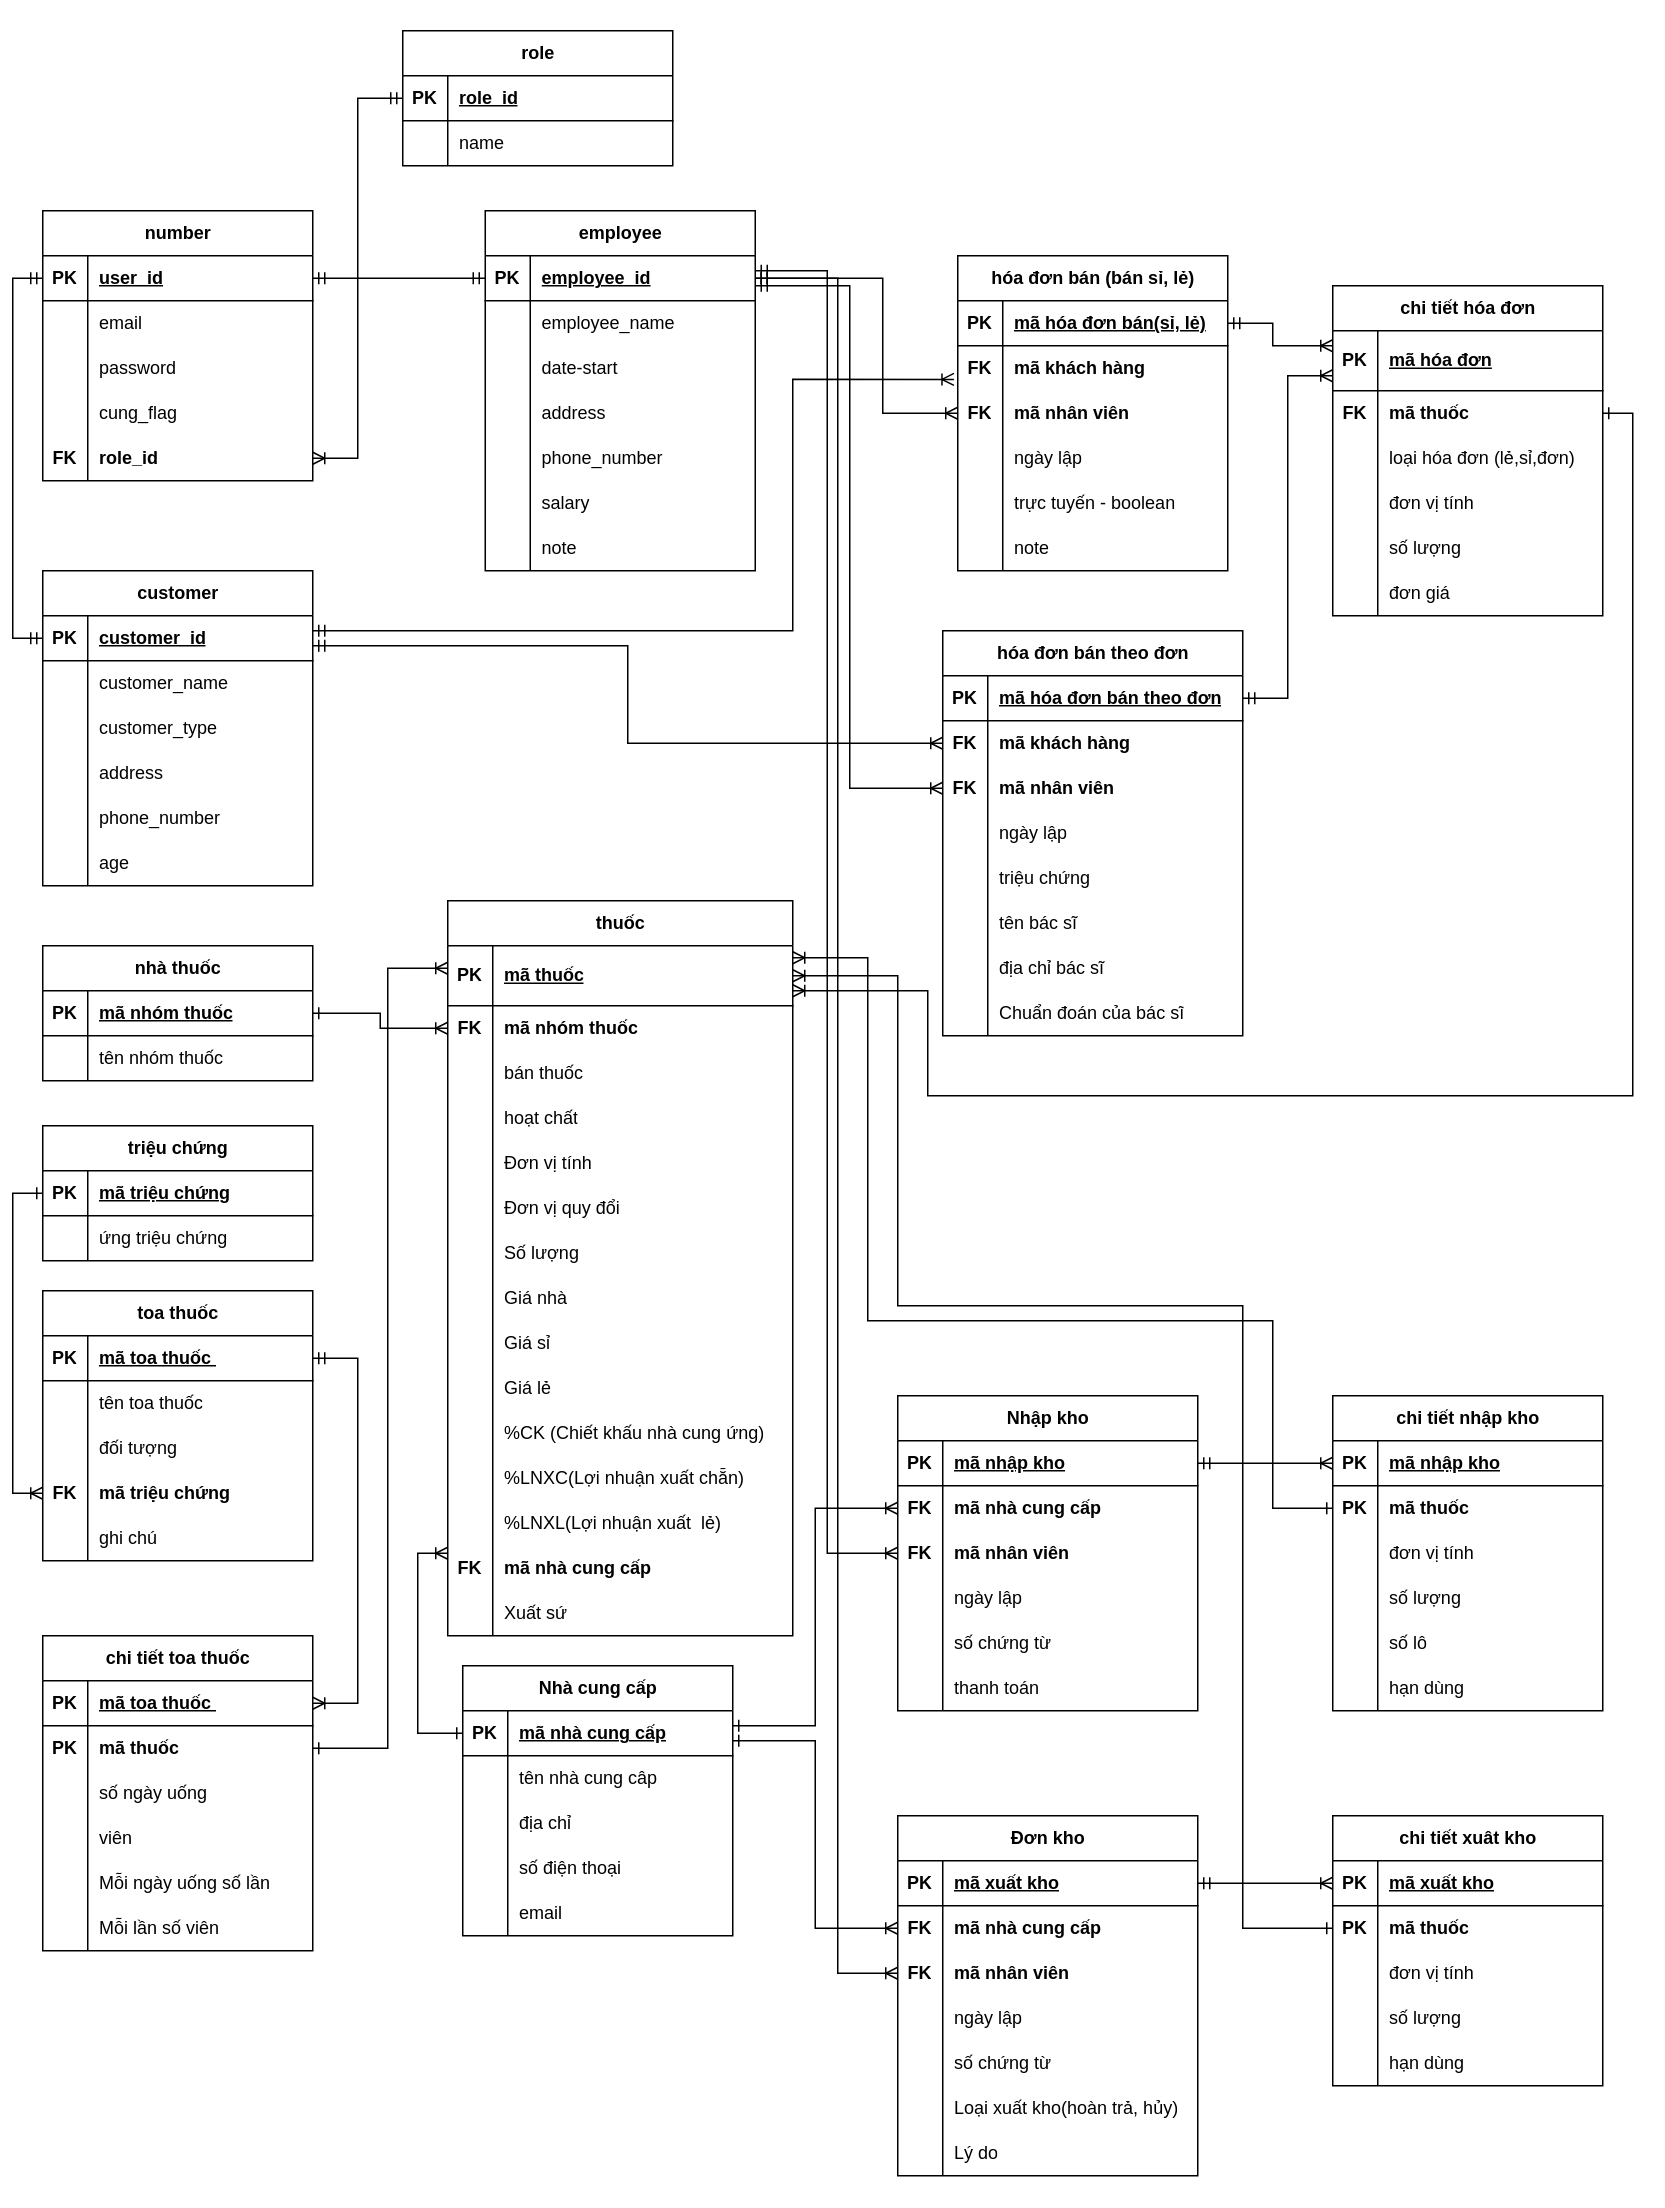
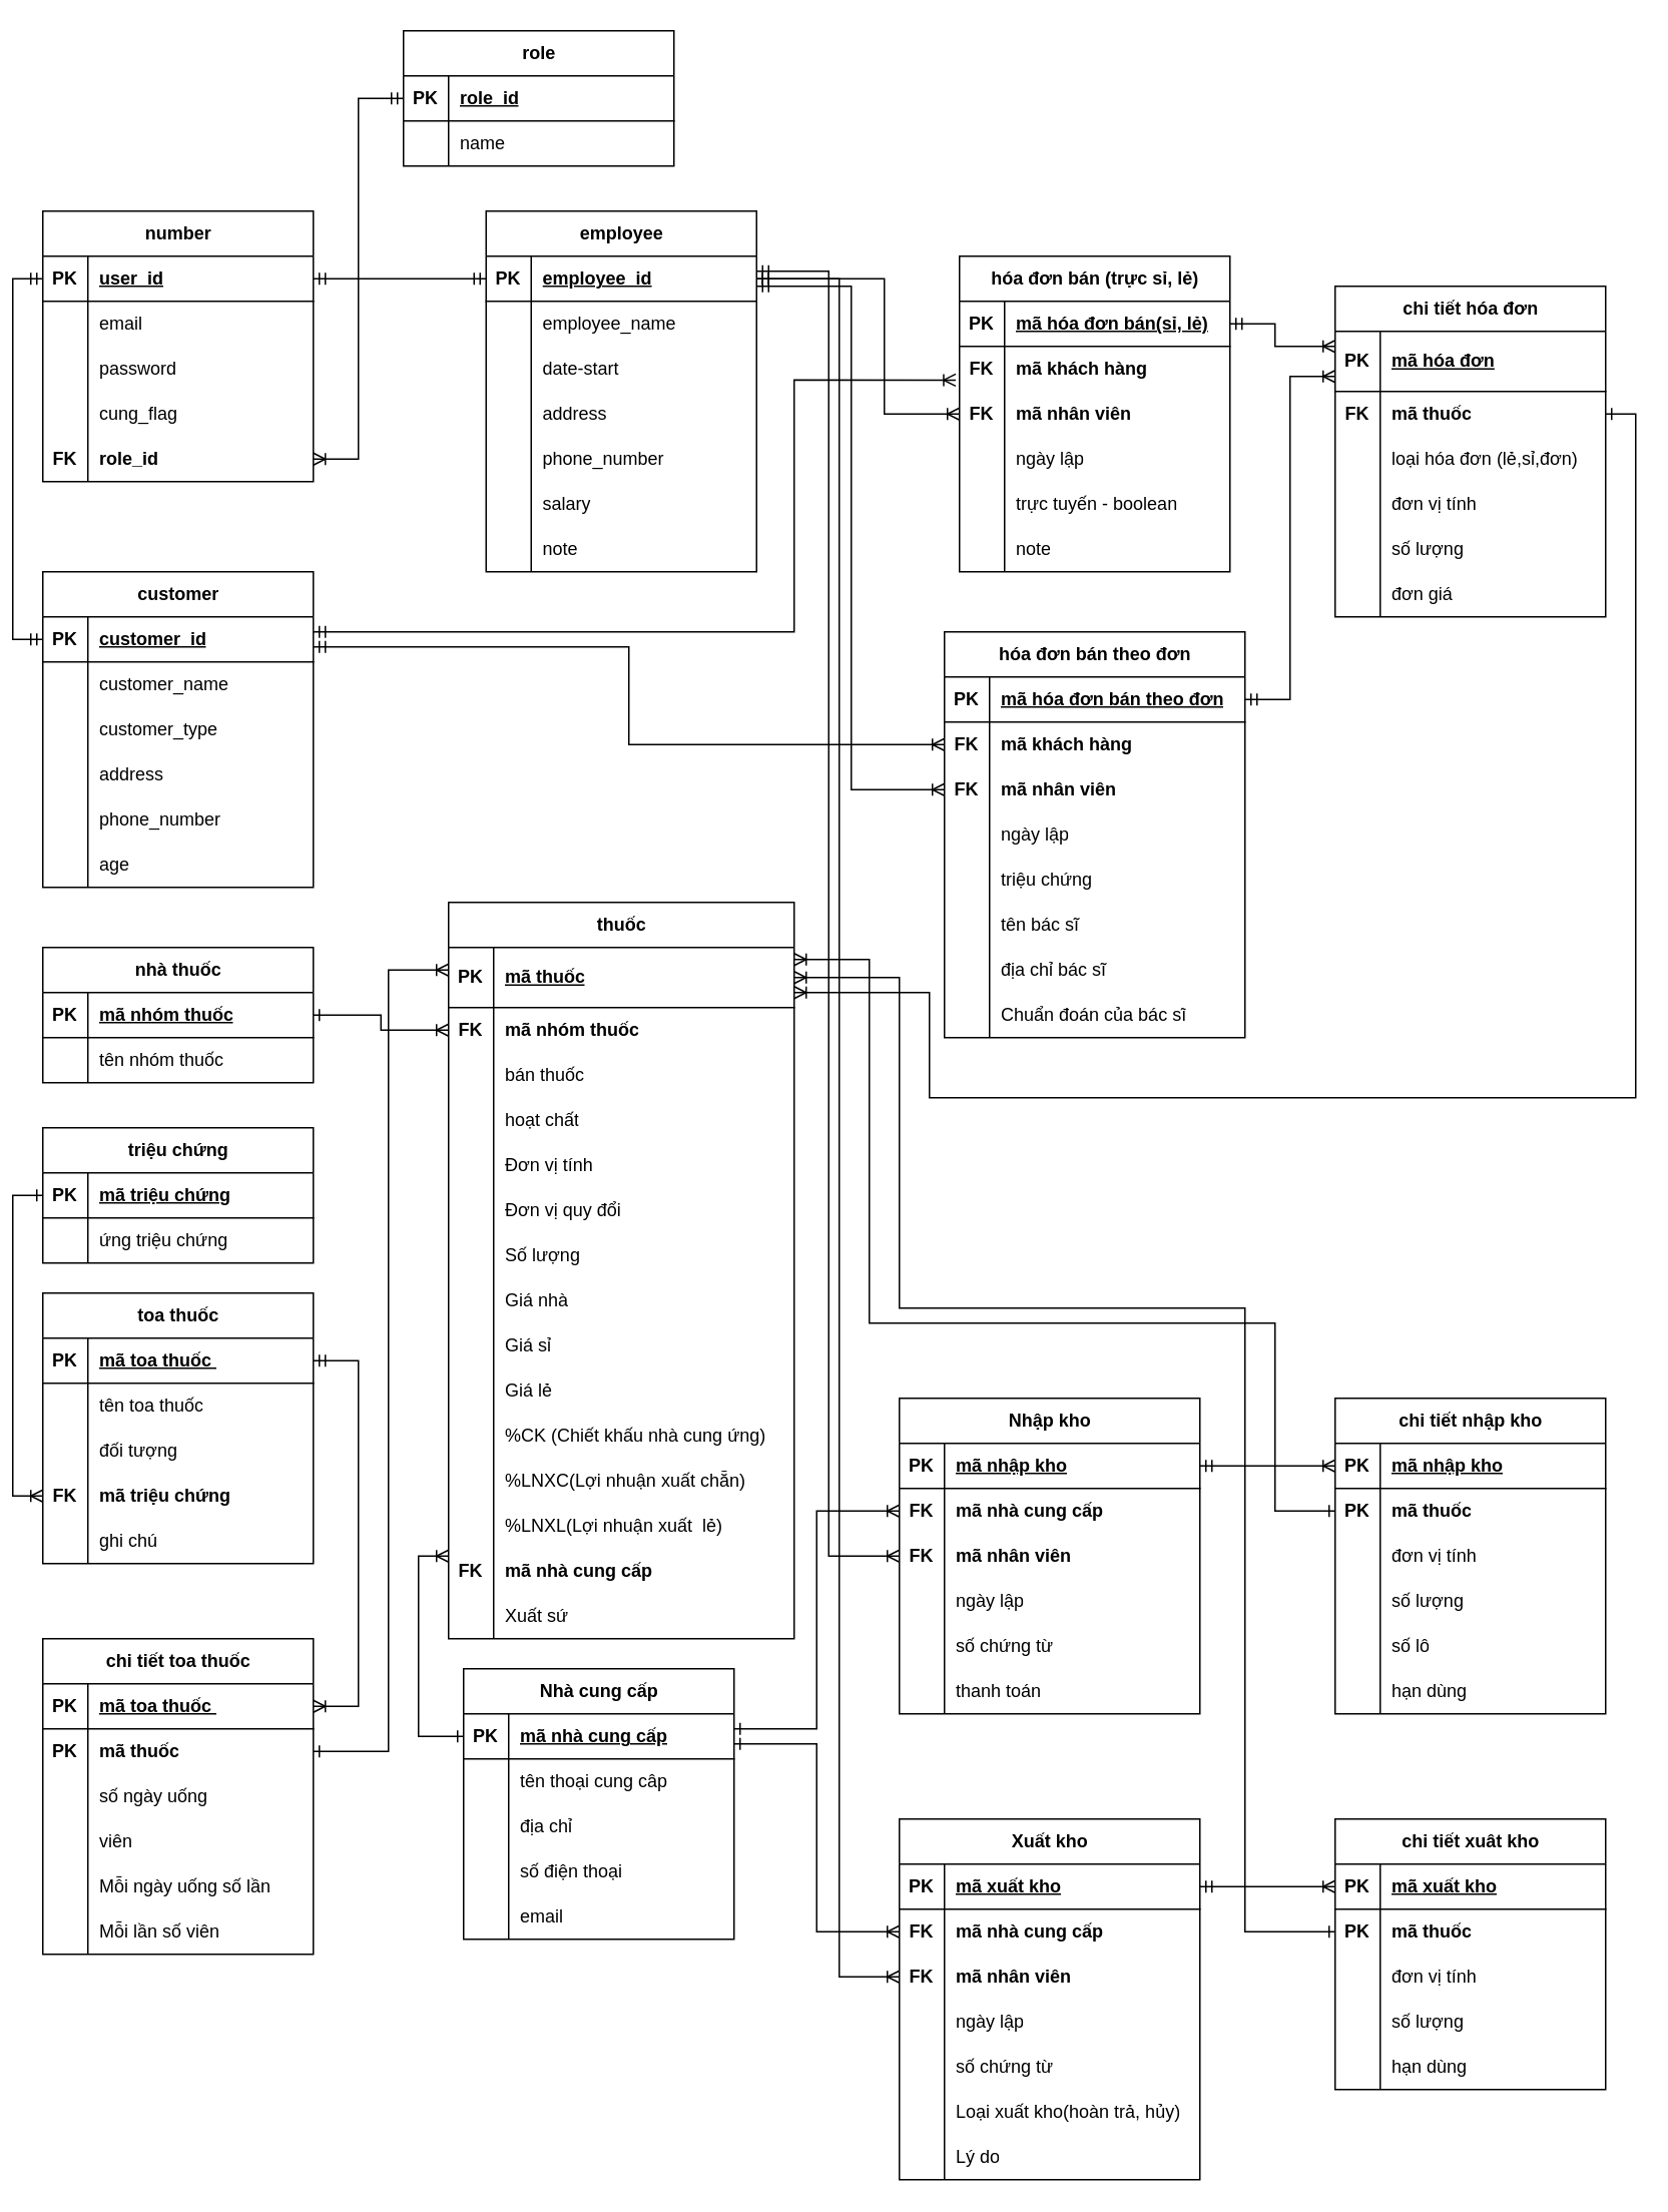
- <mxCell id="168" value="hóa đơn bán (bán sỉ, lẻ)" style="shape=table;startSize=30;container=1;collapsible=1;childLayout=tableLayout;fixedRows=1;rowLines=0;fontStyle=1;align=center;resizeLast=1;html=1;" parent="1" vertex="1"><mxGeometry x="630" y="170" width="180" height="210" as="geometry" /></mxCell>
+ <mxCell id="168" value="hóa đơn bán (trực sỉ, lẻ)" style="shape=table;startSize=30;container=1;collapsible=1;childLayout=tableLayout;fixedRows=1;rowLines=0;fontStyle=1;align=center;resizeLast=1;html=1;" parent="1" vertex="1"><mxGeometry x="630" y="170" width="180" height="210" as="geometry" /></mxCell>
- <mxCell id="237" value="tên nhà cung câp" style="shape=partialRectangle;connectable=0;fillColor=none;top=0;left=0;bottom=0;right=0;align=left;spacingLeft=6;overflow=hidden;whiteSpace=wrap;html=1;" parent="235" vertex="1"><mxGeometry x="30" width="150" height="30" as="geometry"><mxRectangle width="150" height="30" as="alternateBounds" /></mxGeometry></mxCell>
+ <mxCell id="237" value="tên thoại cung câp" style="shape=partialRectangle;connectable=0;fillColor=none;top=0;left=0;bottom=0;right=0;align=left;spacingLeft=6;overflow=hidden;whiteSpace=wrap;html=1;" parent="235" vertex="1"><mxGeometry x="30" width="150" height="30" as="geometry"><mxRectangle width="150" height="30" as="alternateBounds" /></mxGeometry></mxCell>
- <mxCell id="286" value="Đơn kho" style="shape=table;startSize=30;container=1;collapsible=1;childLayout=tableLayout;fixedRows=1;rowLines=0;fontStyle=1;align=center;resizeLast=1;html=1;" parent="1" vertex="1"><mxGeometry x="590" y="1210" width="200" height="240" as="geometry" /></mxCell>
+ <mxCell id="286" value="Xuất kho" style="shape=table;startSize=30;container=1;collapsible=1;childLayout=tableLayout;fixedRows=1;rowLines=0;fontStyle=1;align=center;resizeLast=1;html=1;" parent="1" vertex="1"><mxGeometry x="590" y="1210" width="200" height="240" as="geometry" /></mxCell>
